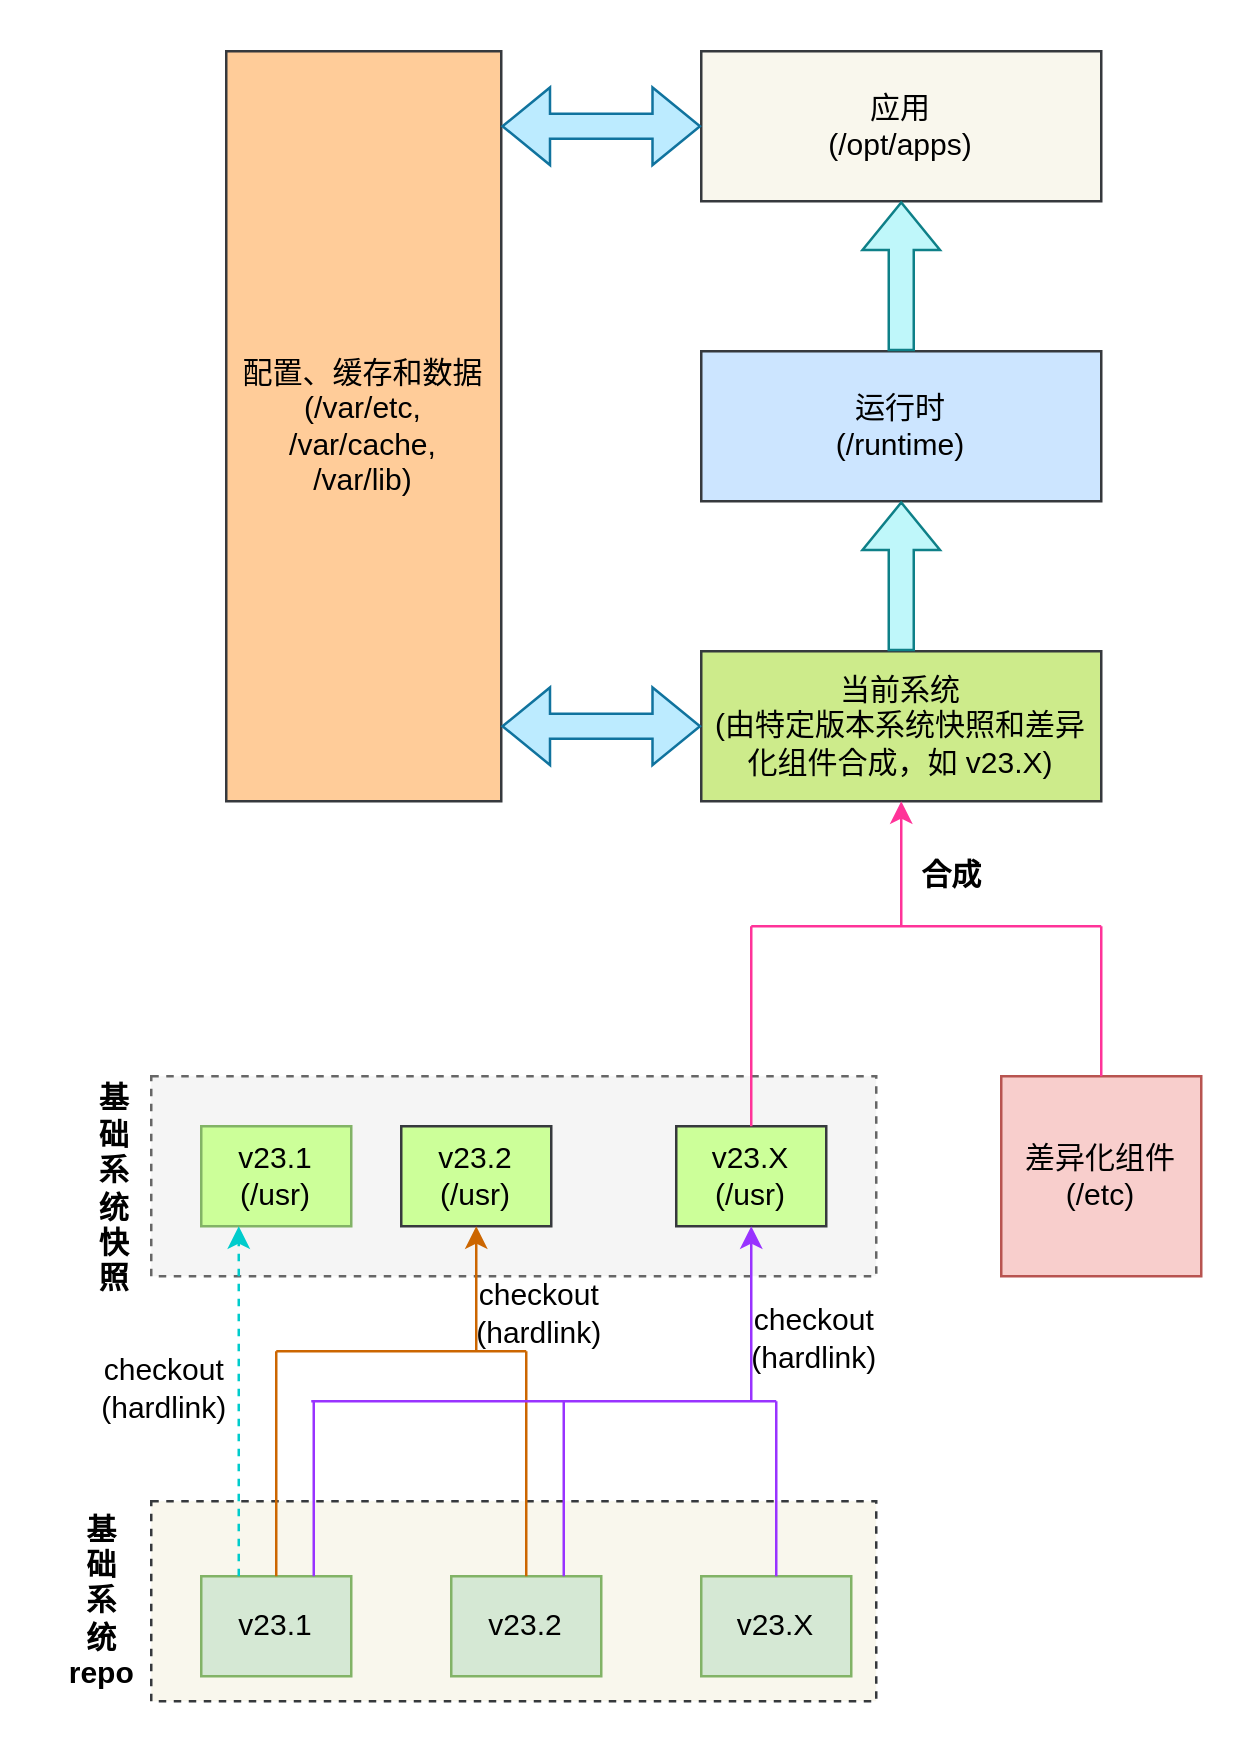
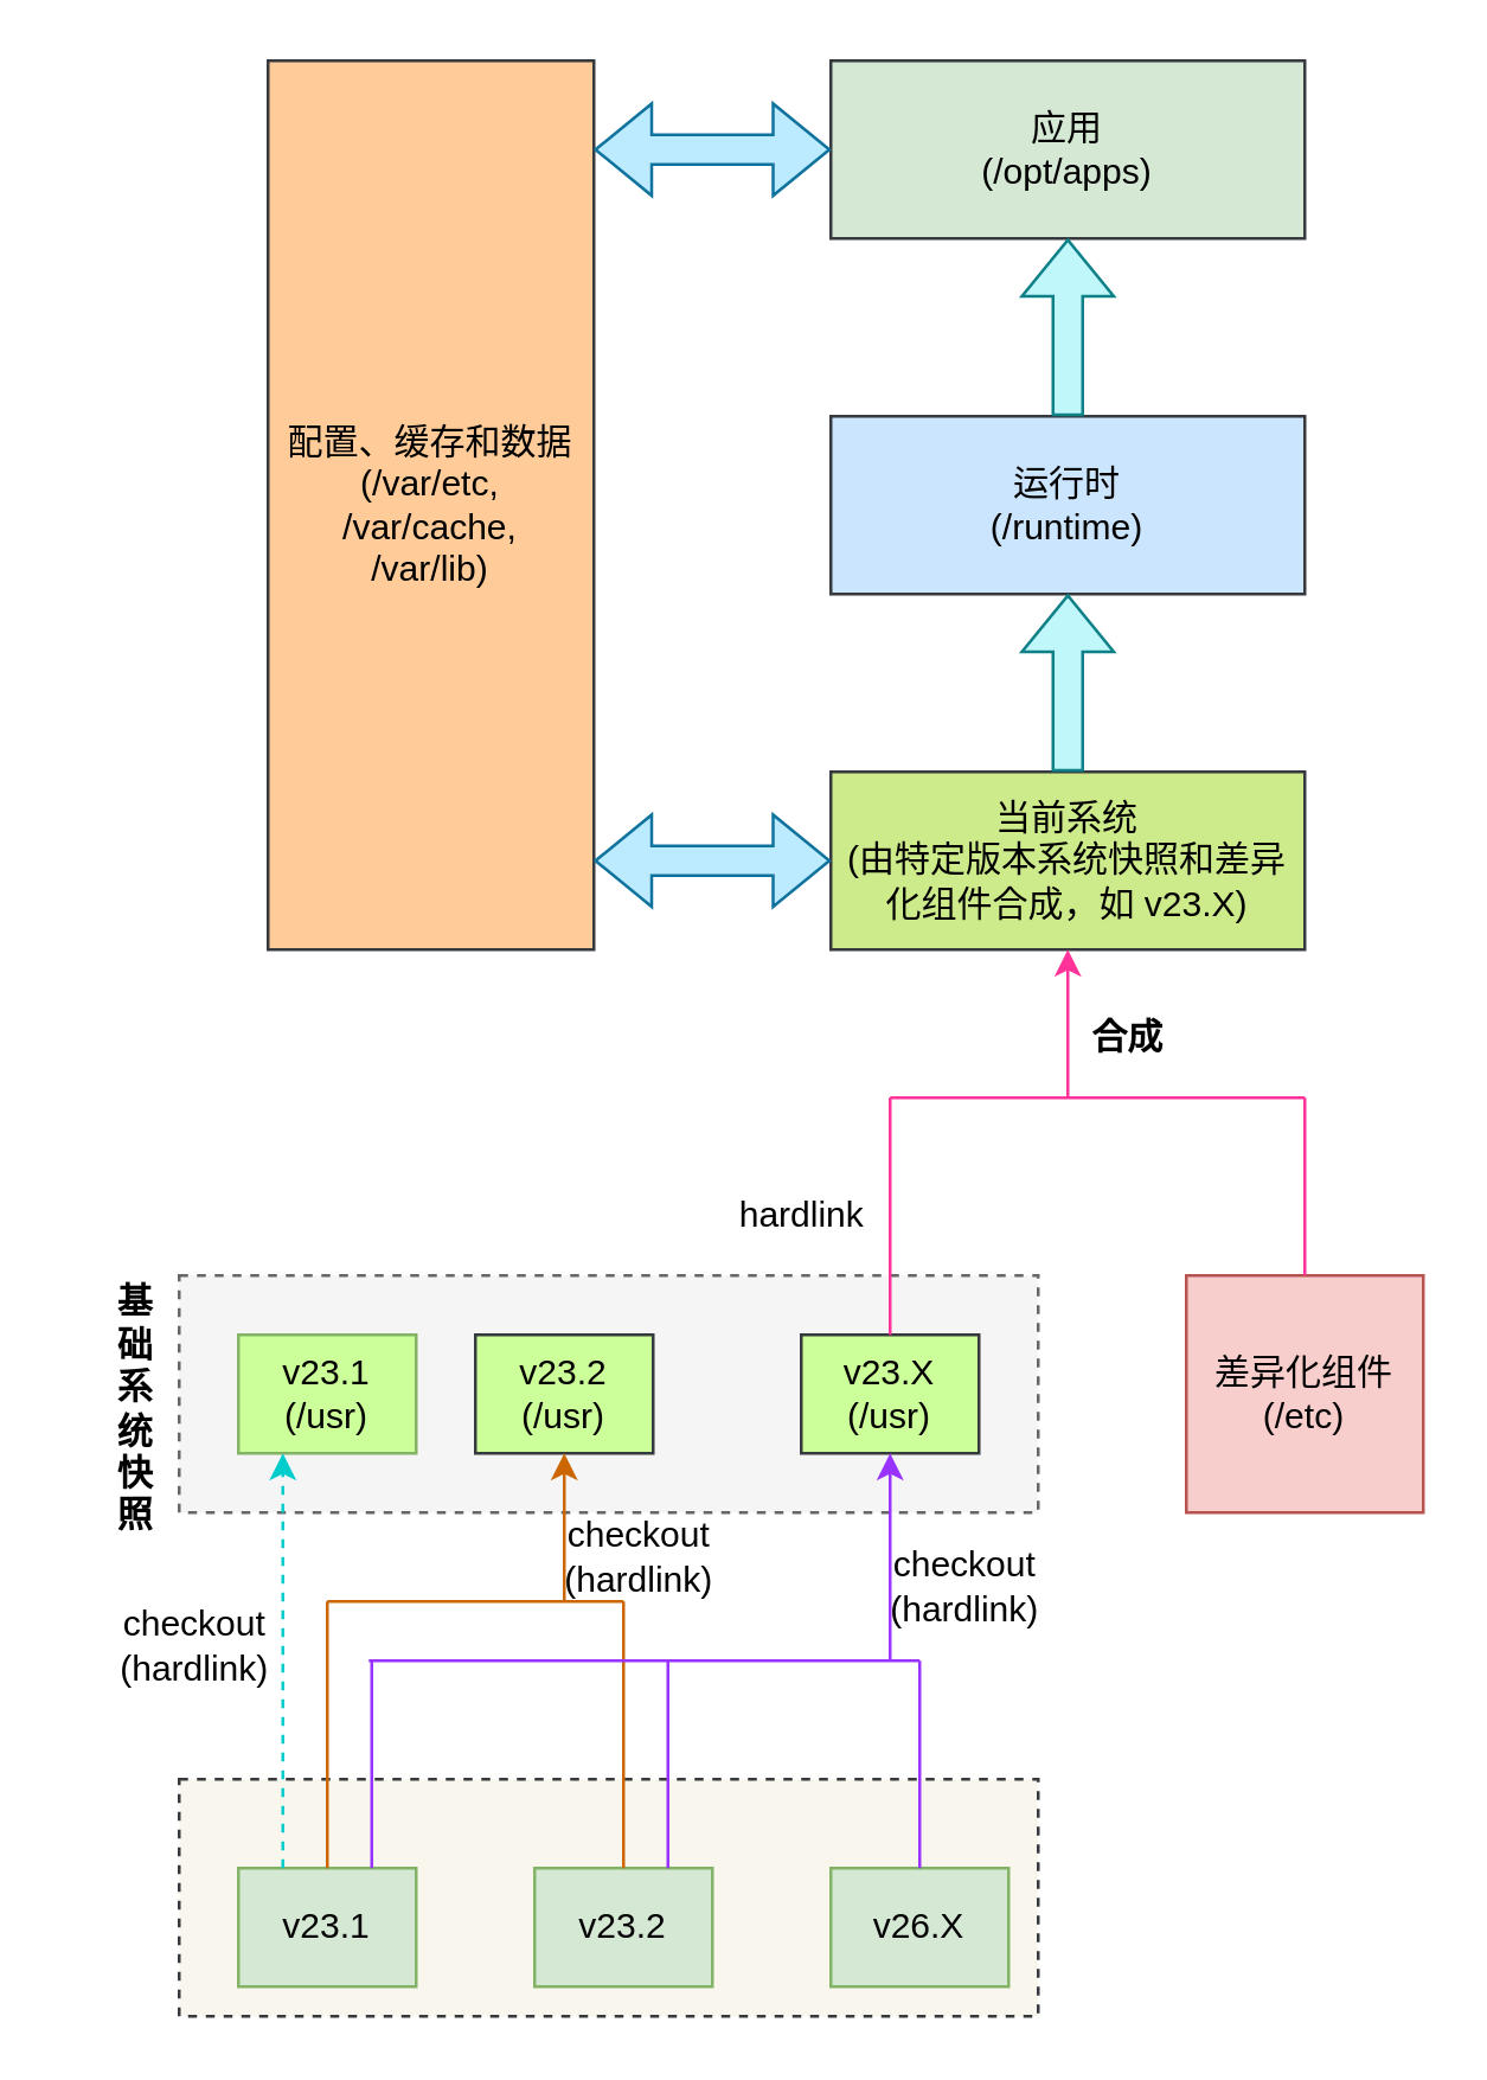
- <mxCell id="7" value="&lt;div&gt;应用&lt;/div&gt;&lt;div&gt;(/opt/apps)&lt;br&gt;&lt;/div&gt;" style="rounded=0;whiteSpace=wrap;html=1;fillColor=#f9f7ed;strokeColor=#36393d;" vertex="1" parent="1"><mxGeometry x="280" y="20" width="160" height="60" as="geometry" /></mxCell>
+ <mxCell id="7" value="&lt;div&gt;应用&lt;/div&gt;&lt;div&gt;(/opt/apps)&lt;br&gt;&lt;/div&gt;" style="rounded=0;whiteSpace=wrap;html=1;fillColor=#d5e8d4;strokeColor=#36393d;" vertex="1" parent="1"><mxGeometry x="280" y="20" width="160" height="60" as="geometry" /></mxCell>
+ <mxCell id="37" value="hardlink" style="text;html=1;align=center;verticalAlign=middle;resizable=0;points=[];autosize=1;strokeColor=none;fillColor=none;" vertex="1" parent="1"><mxGeometry x="240" y="400" width="60" height="20" as="geometry" /></mxCell>
- <mxCell id="24" value="&lt;div&gt;&lt;b&gt;基&lt;/b&gt;&lt;/div&gt;&lt;div&gt;&lt;b&gt;础&lt;/b&gt;&lt;/div&gt;&lt;div&gt;&lt;b&gt;系&lt;/b&gt;&lt;/div&gt;&lt;div&gt;&lt;b&gt;统&lt;/b&gt;&lt;/div&gt;&lt;div&gt;&lt;b&gt;repo&lt;br&gt;&lt;/b&gt;&lt;/div&gt;" style="text;html=1;align=center;verticalAlign=middle;resizable=0;points=[];autosize=1;strokeColor=none;fillColor=none;" vertex="1" parent="1"><mxGeometry x="20" y="600" width="40" height="80" as="geometry" /></mxCell>
- <mxCell id="10" value="&lt;div&gt;v23.X&lt;/div&gt;" style="rounded=0;whiteSpace=wrap;html=1;fillColor=#d5e8d4;strokeColor=#82b366;" vertex="1" parent="1"><mxGeometry x="280" y="630" width="60" height="40" as="geometry" /></mxCell>
+ <mxCell id="10" value="&lt;div&gt;v26.X&lt;/div&gt;" style="rounded=0;whiteSpace=wrap;html=1;fillColor=#d5e8d4;strokeColor=#82b366;" vertex="1" parent="1"><mxGeometry x="280" y="630" width="60" height="40" as="geometry" /></mxCell>
